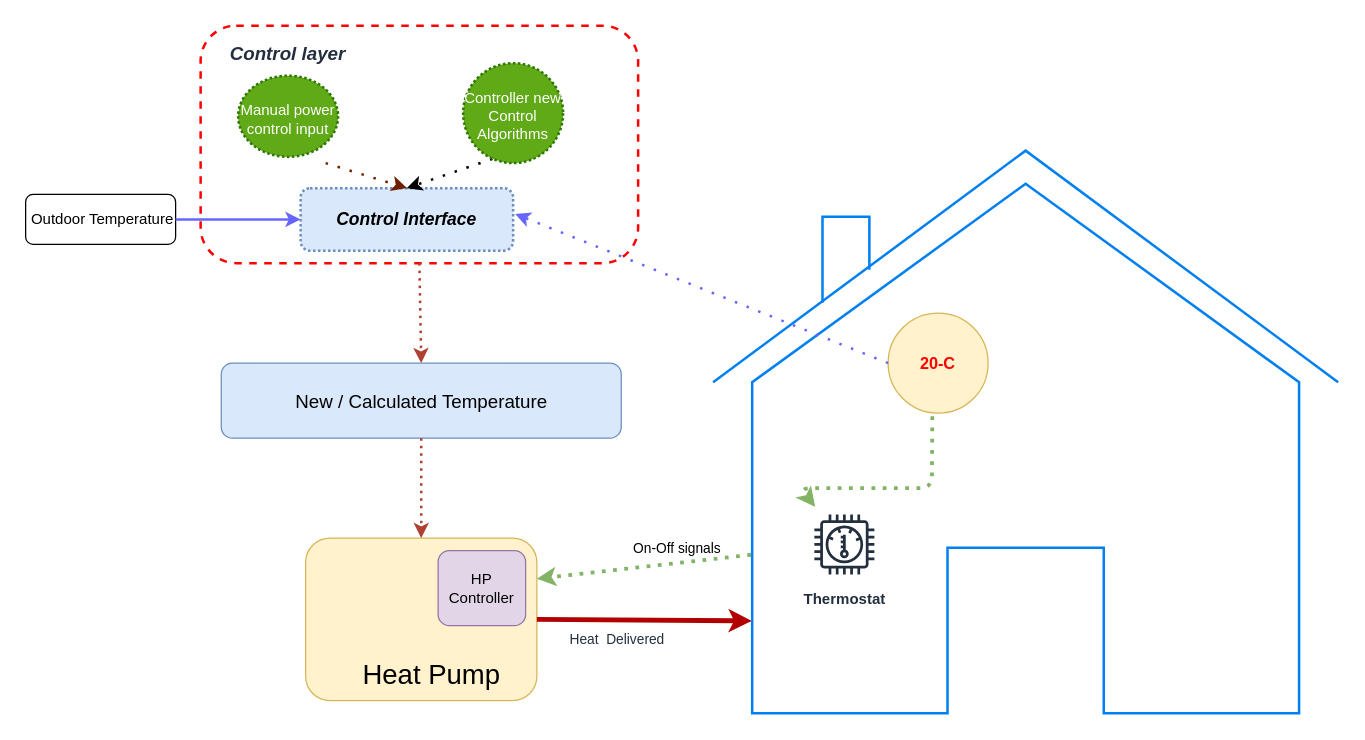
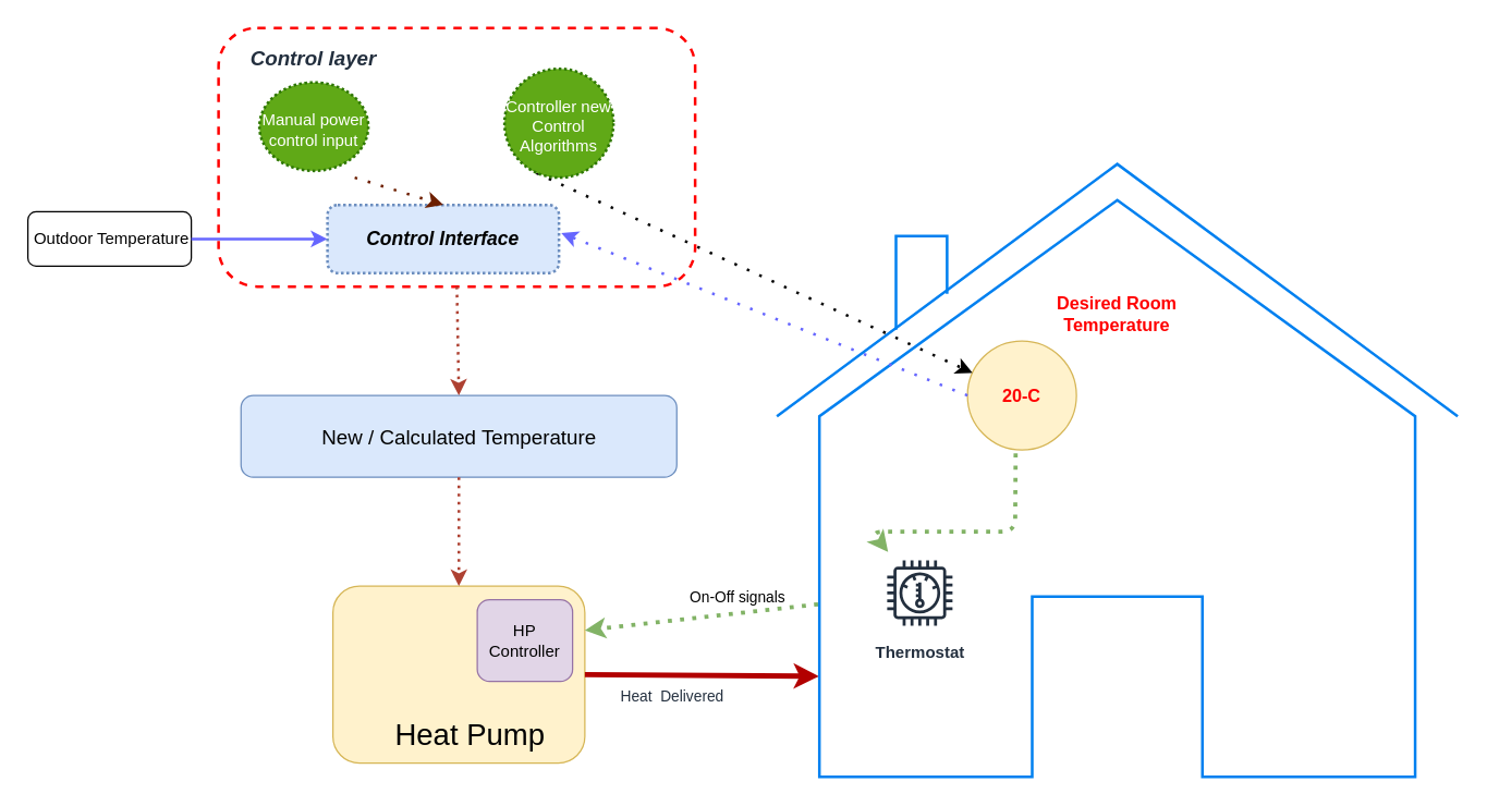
- <mxCell id="26" value="" style="endArrow=classic;html=1;dashed=1;dashPattern=1 4;fontColor=#232F3E;strokeColor=#000000;strokeWidth=2;entryX=0.5;entryY=0;entryDx=0;entryDy=0;exitX=0.293;exitY=0.958;exitDx=0;exitDy=0;exitPerimeter=0;" edge="1" parent="20" source="27" target="22"><mxGeometry width="50" height="50" as="geometry"><mxPoint x="190" y="100" as="sourcePoint" /><mxPoint x="170" y="150" as="targetPoint" /></mxGeometry></mxCell>
+ <mxCell id="26" value="" style="endArrow=classic;html=1;dashed=1;dashPattern=1 4;fontColor=#232F3E;strokeColor=#000000;strokeWidth=2;exitX=0.293;exitY=0.958;exitDx=0;exitDy=0;exitPerimeter=0;" edge="1" parent="20" source="27" target="13"><mxGeometry width="50" height="50" as="geometry"><mxPoint x="190" y="100" as="sourcePoint" /><mxPoint x="170" y="150" as="targetPoint" /></mxGeometry></mxCell>
+ <mxCell id="16" value="&lt;b style=&quot;color: rgb(255 , 0 , 0) ; font-size: 13px&quot;&gt;Desired Room &lt;br&gt;Temperature&lt;/b&gt;" style="text;html=1;strokeColor=none;fillColor=none;align=center;verticalAlign=middle;whiteSpace=wrap;rounded=0;dashed=0;fontColor=#232F3E;" vertex="1" parent="11"><mxGeometry x="190" y="90" width="120" height="40" as="geometry" /></mxCell>
